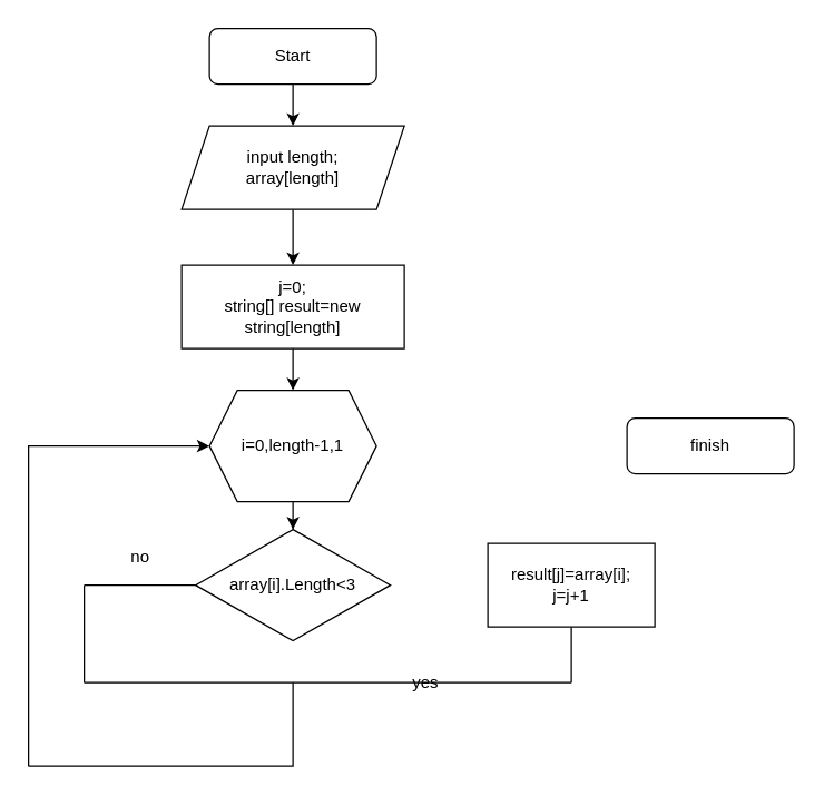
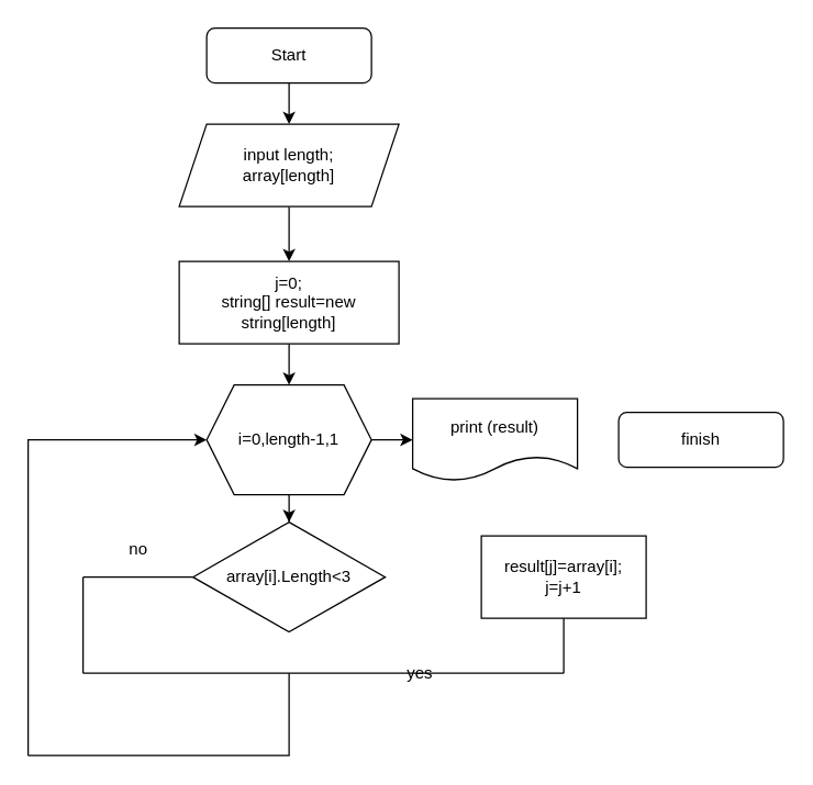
+ <mxCell id="8" style="edgeStyle=orthogonalEdgeStyle;rounded=0;orthogonalLoop=1;jettySize=auto;html=1;" edge="1" parent="1" source="10" target="11"><mxGeometry relative="1" as="geometry"><mxPoint x="320" y="320" as="targetPoint" /></mxGeometry></mxCell>
+ <mxCell id="11" value="print (result)" style="shape=document;whiteSpace=wrap;html=1;boundedLbl=1;" vertex="1" parent="1"><mxGeometry x="300" y="290" width="120" height="60" as="geometry" /></mxCell>
